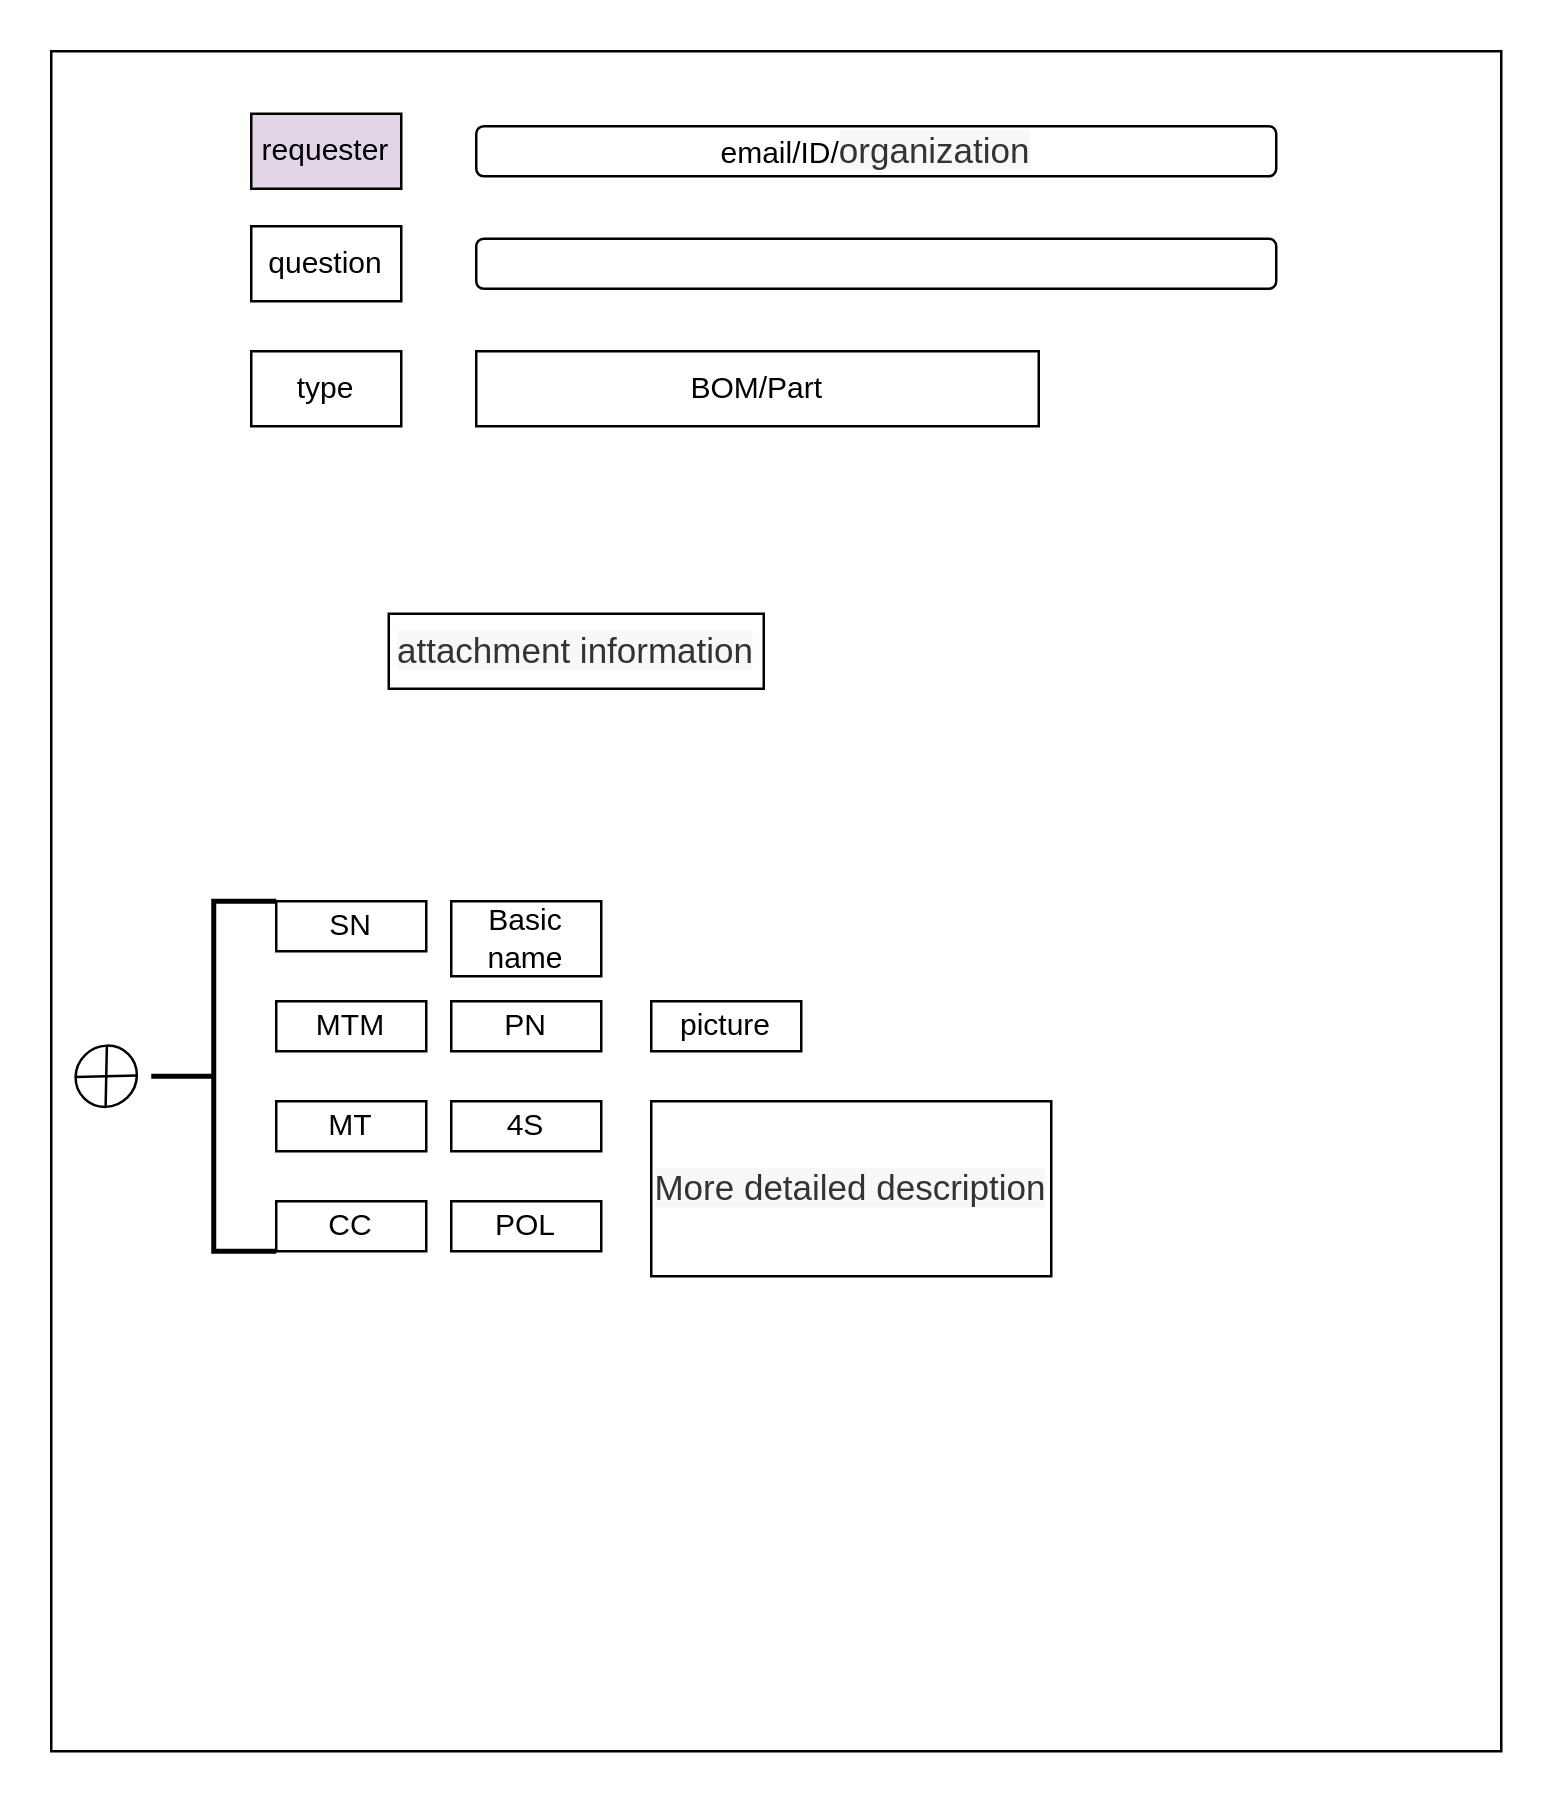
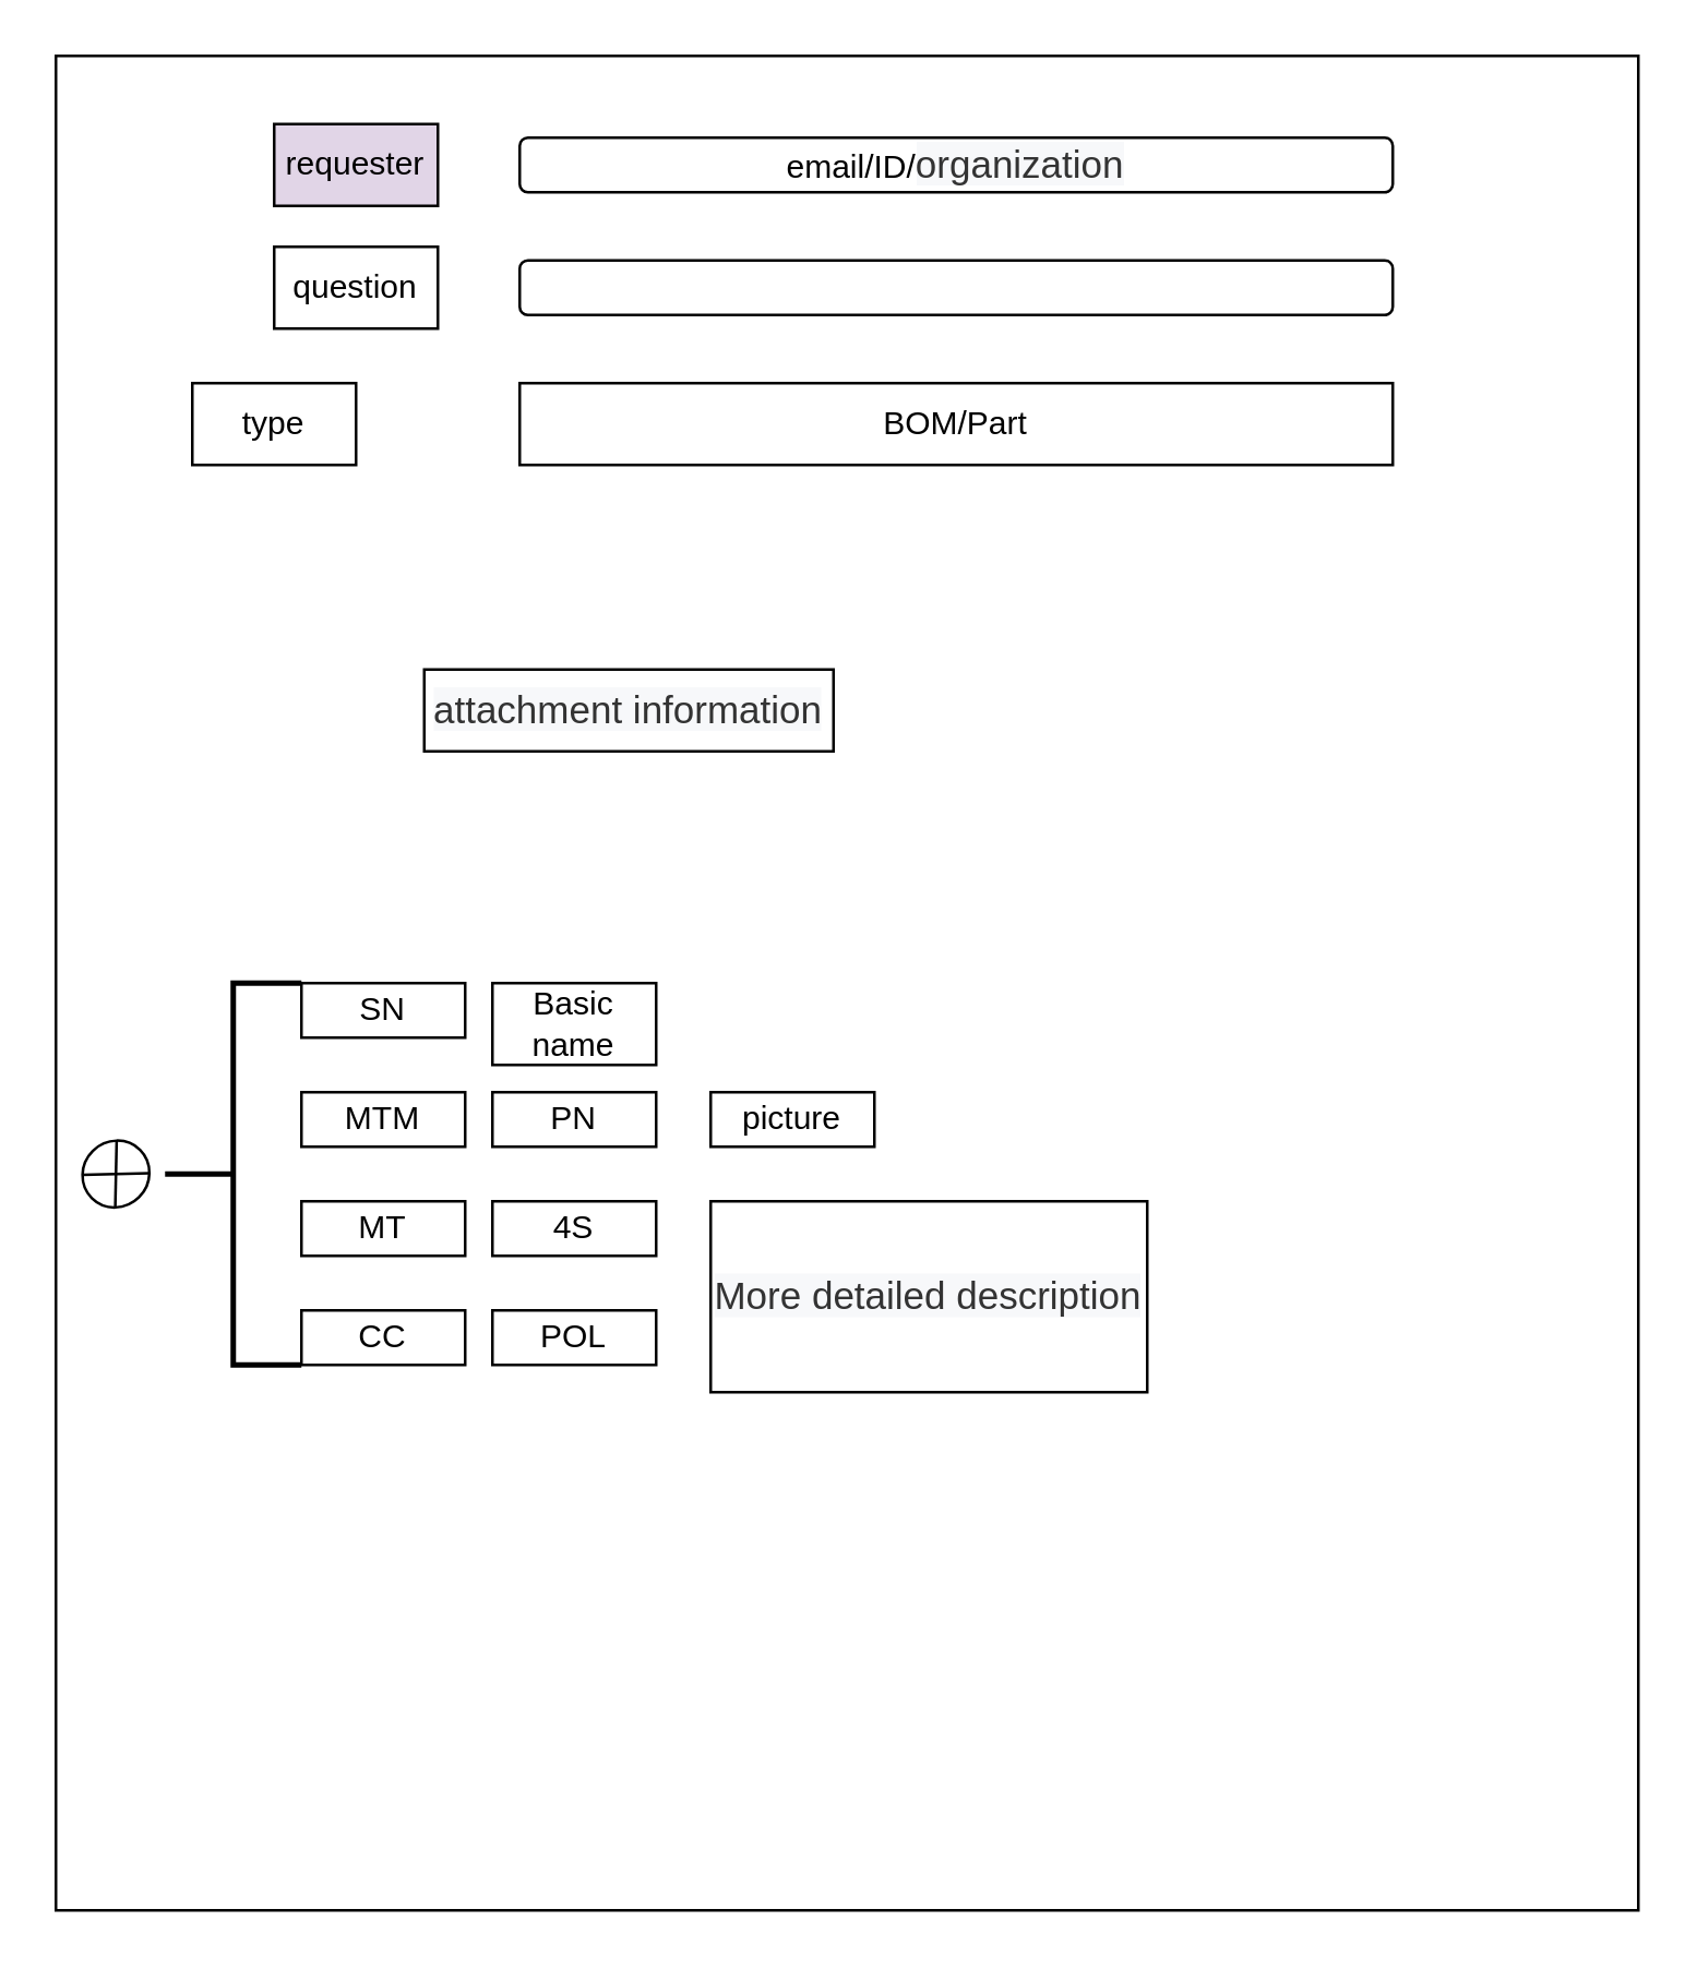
- <mxCell id="7" value="type" style="rounded=0;whiteSpace=wrap;html=1;" parent="1" vertex="1"><mxGeometry x="100" y="140" width="60" height="30" as="geometry" /></mxCell>
+ <mxCell id="7" value="type" style="rounded=0;whiteSpace=wrap;html=1;" parent="1" vertex="1"><mxGeometry x="70" y="140" width="60" height="30" as="geometry" /></mxCell>
- <mxCell id="11" value="BOM/Part" style="rounded=0;whiteSpace=wrap;html=1;" vertex="1" parent="1"><mxGeometry x="190" y="140" width="225" height="30" as="geometry" /></mxCell>
+ <mxCell id="11" value="BOM/Part" style="rounded=0;whiteSpace=wrap;html=1;" vertex="1" parent="1"><mxGeometry x="190" y="140" width="320" height="30" as="geometry" /></mxCell>
